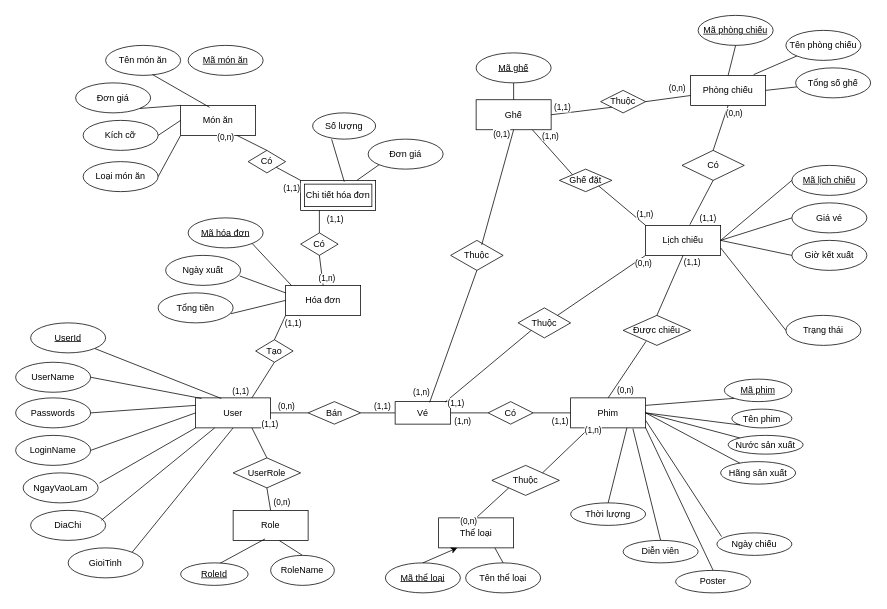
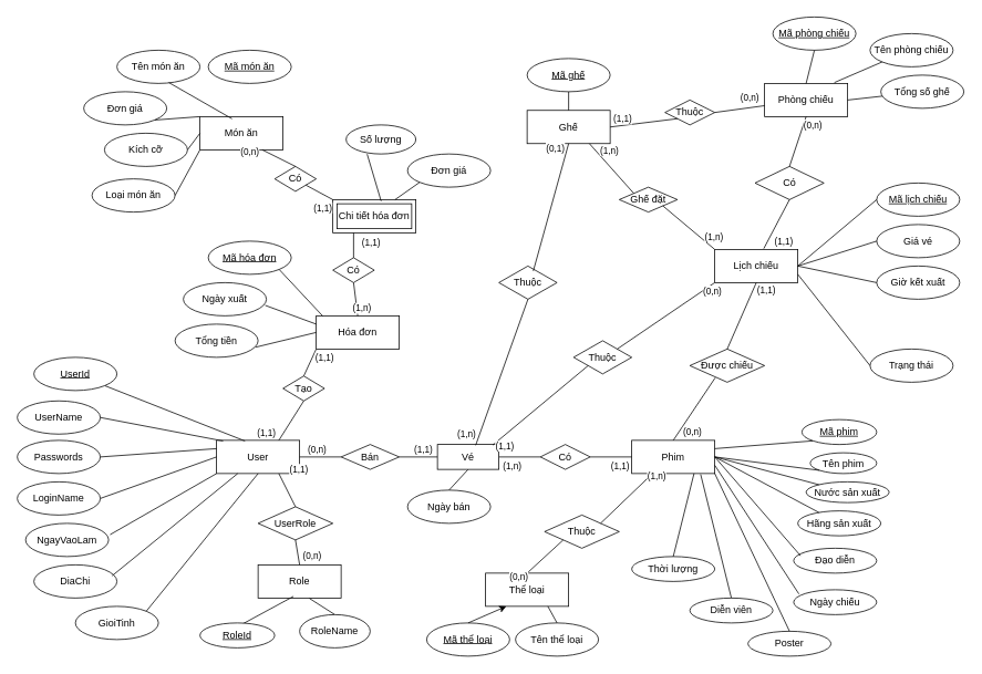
- <mxCell id="61" value="Kích cỡ" style="ellipse;whiteSpace=wrap;html=1;align=center;" parent="1" vertex="1"><mxGeometry x="110" y="160" width="100" height="40" as="geometry" /></mxCell>
+ <mxCell id="61" value="Kích cỡ" style="ellipse;whiteSpace=wrap;html=1;align=center;" parent="1" vertex="1"><mxGeometry x="125" y="160" width="100" height="40" as="geometry" /></mxCell>
+ <mxCell id="23" value="" style="endArrow=none;html=1;rounded=0;exitX=0.5;exitY=1;exitDx=0;exitDy=0;entryX=0.5;entryY=0;entryDx=0;entryDy=0;" parent="1" source="95" target="22" edge="1"><mxGeometry relative="1" as="geometry"><mxPoint x="563" y="565" as="sourcePoint" /><mxPoint x="720" y="580" as="targetPoint" /></mxGeometry></mxCell>
+ <mxCell id="22" value="Ngày bán" style="ellipse;whiteSpace=wrap;html=1;align=center;" parent="1" vertex="1"><mxGeometry x="490" y="590" width="100" height="40" as="geometry" /></mxCell>
+ <mxCell id="17" value="" style="endArrow=none;html=1;rounded=0;entryX=1;entryY=0.5;entryDx=0;entryDy=0;exitX=0.083;exitY=0.3;exitDx=0;exitDy=0;exitPerimeter=0;" parent="1" source="8" target="3" edge="1"><mxGeometry relative="1" as="geometry"><mxPoint x="944" y="559" as="sourcePoint" /><mxPoint x="880" y="550" as="targetPoint" /></mxGeometry></mxCell>
+ <mxCell id="8" value="Đạo diễn" style="ellipse;whiteSpace=wrap;html=1;align=center;" parent="1" vertex="1"><mxGeometry x="955" y="660" width="100" height="30" as="geometry" /></mxCell>
